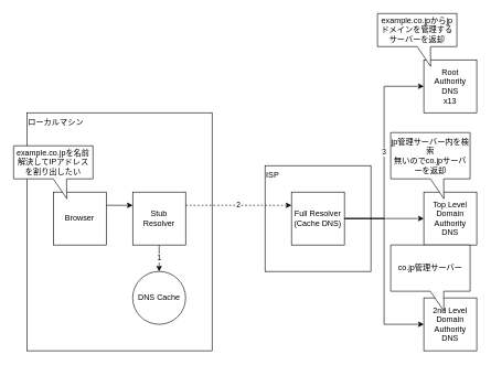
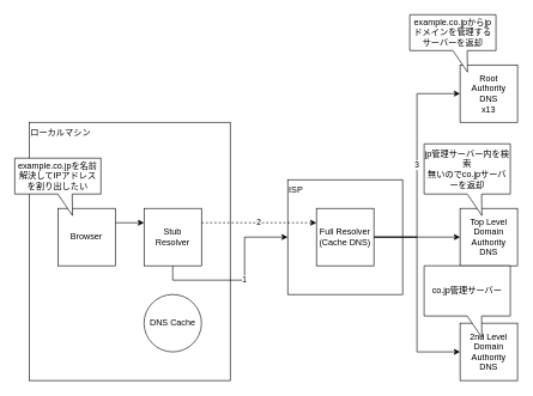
- <mxCell id="4" value="1" style="edgeStyle=orthogonalEdgeStyle;rounded=0;orthogonalLoop=1;jettySize=auto;html=1;exitX=0.5;exitY=1;exitDx=0;exitDy=0;entryX=0.5;entryY=0;entryDx=0;entryDy=0;" edge="1" parent="1" source="16" target="8"><mxGeometry relative="1" as="geometry"><mxPoint as="offset" /></mxGeometry></mxCell>
+ <mxCell id="4" value="1" style="edgeStyle=orthogonalEdgeStyle;rounded=0;orthogonalLoop=1;jettySize=auto;html=1;exitX=0.5;exitY=1;exitDx=0;exitDy=0;" edge="1" parent="1" source="16" target="2"><mxGeometry relative="1" as="geometry"><mxPoint as="offset" /></mxGeometry></mxCell>
